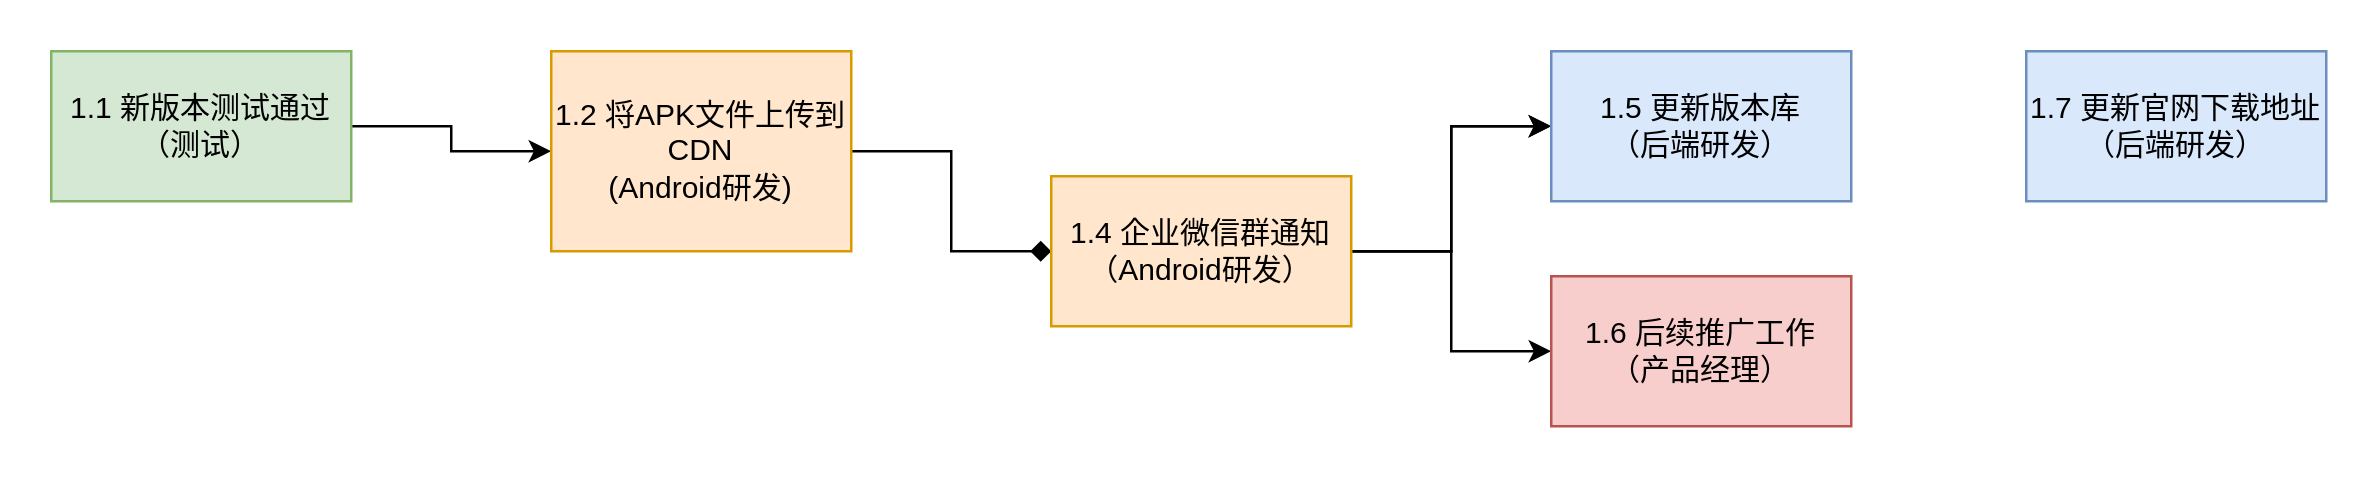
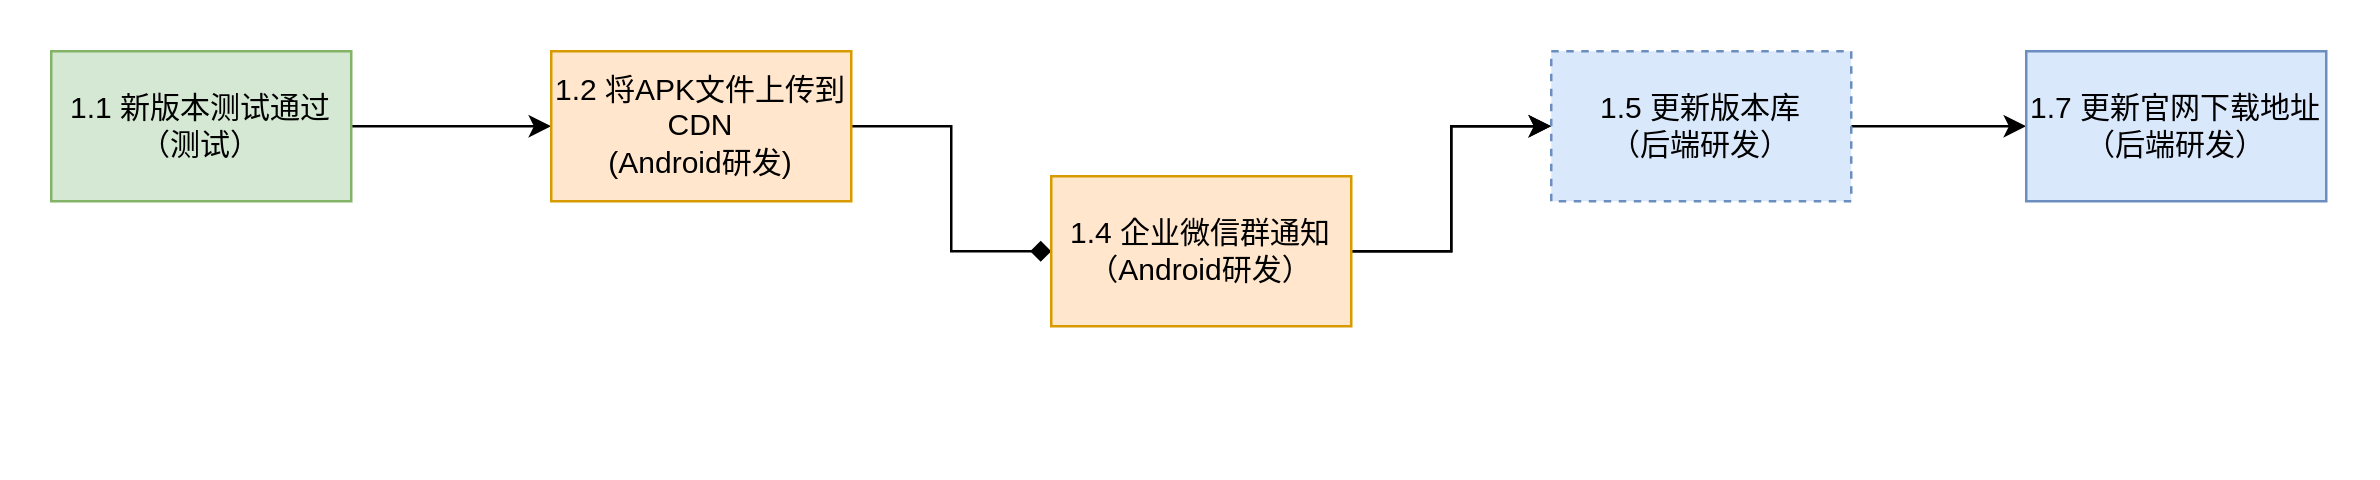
- <mxCell id="11" value="1.5 更新版本库&lt;br&gt;（后端研发）" style="rounded=0;whiteSpace=wrap;html=1;fillColor=#dae8fc;strokeColor=#6c8ebf;" vertex="1" parent="1"><mxGeometry x="620" y="20" width="120" height="60" as="geometry" /></mxCell>
+ <mxCell id="11" value="1.5 更新版本库&lt;br&gt;（后端研发）" style="rounded=0;whiteSpace=wrap;html=1;fillColor=#dae8fc;strokeColor=#6c8ebf;dashed=1;" vertex="1" parent="1"><mxGeometry x="620" y="20" width="120" height="60" as="geometry" /></mxCell>
+ <mxCell id="10" value="" style="edgeStyle=orthogonalEdgeStyle;rounded=0;orthogonalLoop=1;jettySize=auto;html=1;" edge="1" parent="1" source="11" target="12"><mxGeometry relative="1" as="geometry" /></mxCell>
- <mxCell id="5" value="1.2 将APK文件上传到CDN&lt;br&gt;(Android研发)" style="rounded=0;whiteSpace=wrap;html=1;fillColor=#ffe6cc;strokeColor=#d79b00;" vertex="1" parent="1"><mxGeometry x="220" y="20" width="120" height="80" as="geometry" /></mxCell>
+ <mxCell id="5" value="1.2 将APK文件上传到CDN&lt;br&gt;(Android研发)" style="rounded=0;whiteSpace=wrap;html=1;fillColor=#ffe6cc;strokeColor=#d79b00;" vertex="1" parent="1"><mxGeometry x="220" y="20" width="120" height="60" as="geometry" /></mxCell>
- <mxCell id="8" style="edgeStyle=orthogonalEdgeStyle;rounded=0;orthogonalLoop=1;jettySize=auto;html=1;entryX=0;entryY=0.5;entryDx=0;entryDy=0;" edge="1" parent="1" source="9" target="13"><mxGeometry relative="1" as="geometry" /></mxCell>
- <mxCell id="13" value="1.6 后续推广工作&lt;br&gt;（产品经理）" style="rounded=0;whiteSpace=wrap;html=1;fillColor=#f8cecc;strokeColor=#b85450;" vertex="1" parent="1"><mxGeometry x="620" y="110" width="120" height="60" as="geometry" /></mxCell>
